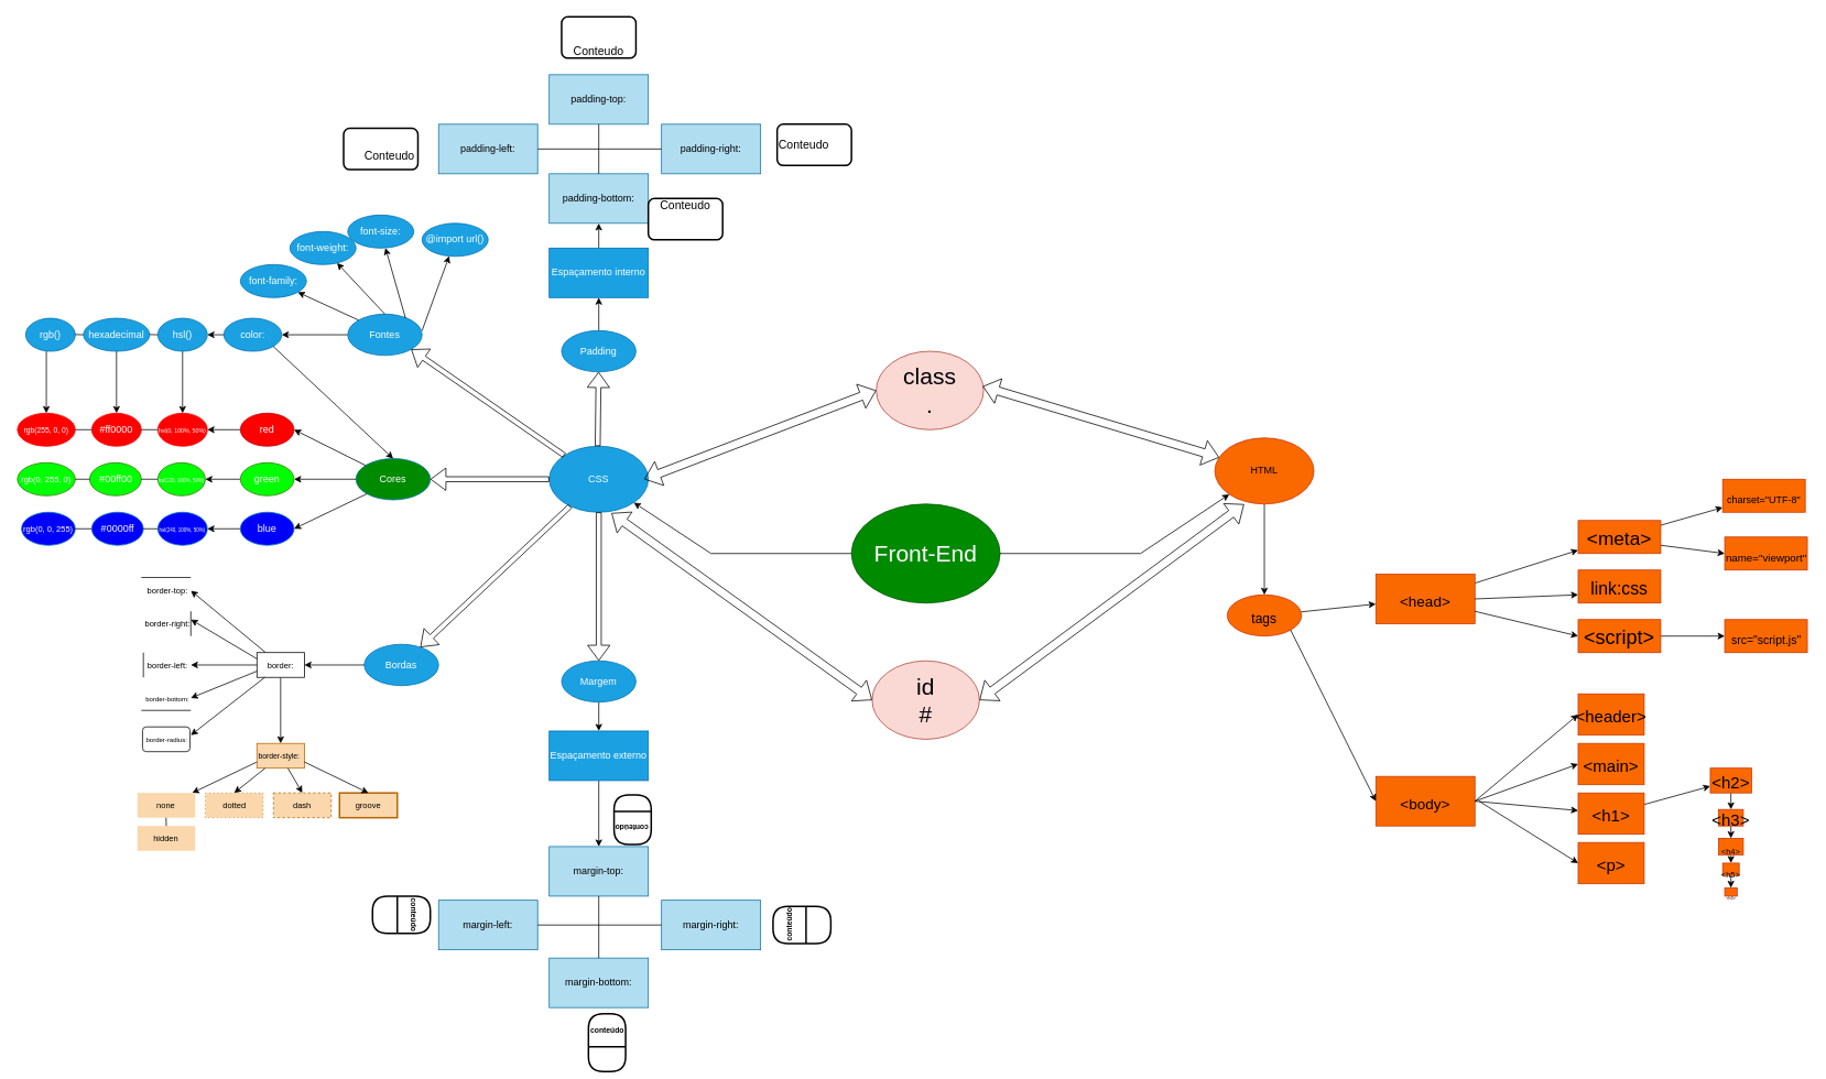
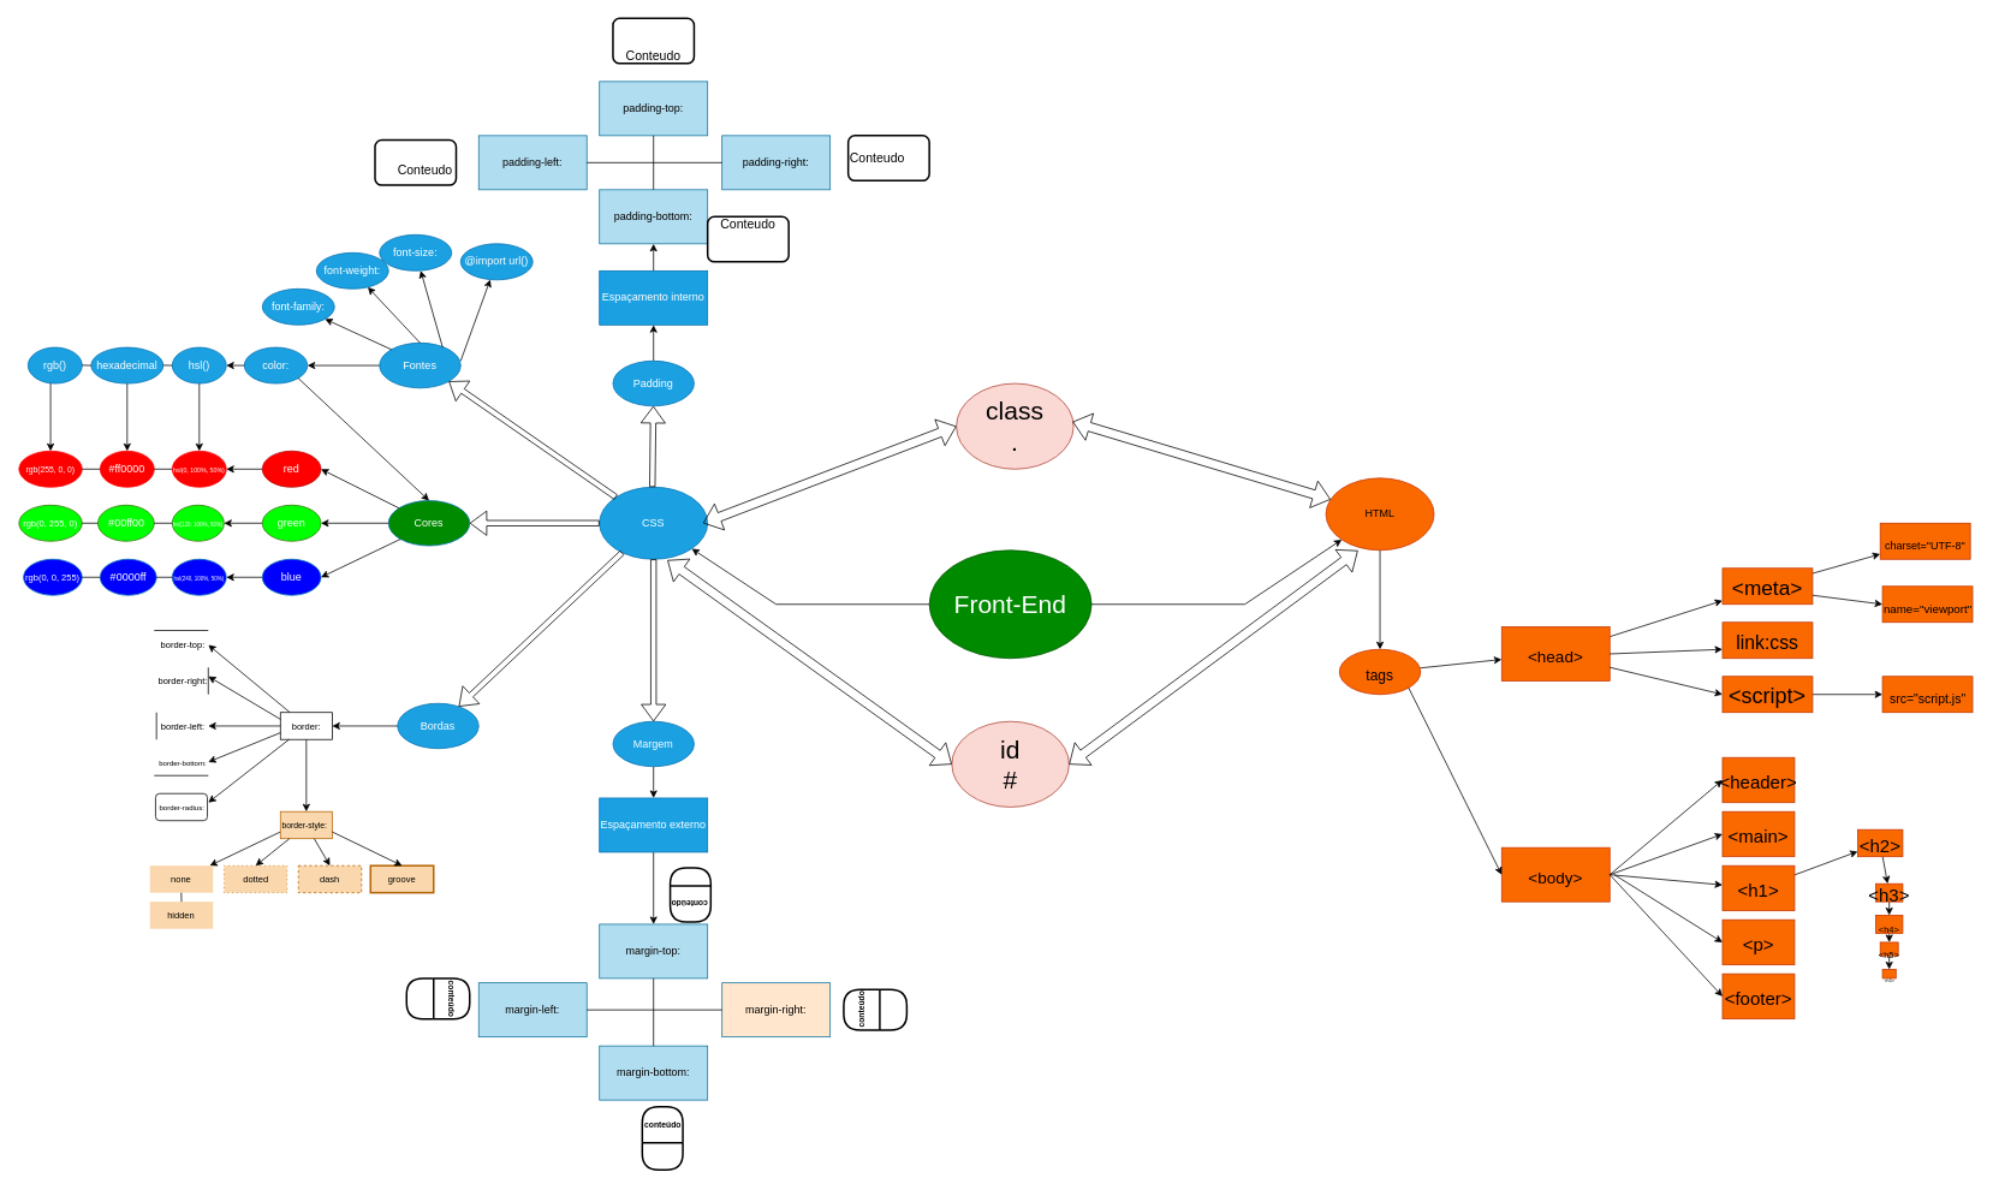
- <mxCell id="137" value="&lt;font style=&quot;font-size: 20px;&quot;&gt;&amp;lt;h2&amp;gt;&lt;/font&gt;" style="whiteSpace=wrap;html=1;fontSize=28;fillColor=#fa6800;strokeColor=#C73500;fontColor=#000000;" vertex="1" parent="1"><mxGeometry x="2070" y="930" width="50" height="30" as="geometry" /></mxCell>
+ <mxCell id="137" value="&lt;font style=&quot;font-size: 20px;&quot;&gt;&amp;lt;h2&amp;gt;&lt;/font&gt;" style="whiteSpace=wrap;html=1;fontSize=28;fillColor=#fa6800;strokeColor=#C73500;fontColor=#000000;" vertex="1" parent="1"><mxGeometry x="2060" y="920" width="50" height="30" as="geometry" /></mxCell>
+ <mxCell id="149" value="" style="endArrow=classic;html=1;rounded=0;fontSize=5;exitX=1;exitY=0.5;exitDx=0;exitDy=0;entryX=0;entryY=0.5;entryDx=0;entryDy=0;" edge="1" parent="1" source="122" target="128"><mxGeometry width="50" height="50" relative="1" as="geometry"><mxPoint x="1815" y="1000" as="sourcePoint" /><mxPoint x="1940" y="955" as="targetPoint" /></mxGeometry></mxCell>
+ <mxCell id="128" value="&lt;font style=&quot;font-size: 20px;&quot;&gt;&amp;lt;footer&amp;gt;&lt;/font&gt;" style="whiteSpace=wrap;html=1;fontSize=28;fillColor=#fa6800;strokeColor=#C73500;fontColor=#000000;" vertex="1" parent="1"><mxGeometry x="1910" y="1080" width="80" height="50" as="geometry" /></mxCell>
- <mxCell id="103" value="margin-right:" style="whiteSpace=wrap;html=1;fillColor=#b1ddf0;strokeColor=#10739e;" vertex="1" parent="1"><mxGeometry x="800" y="1090" width="120" height="60" as="geometry" /></mxCell>
+ <mxCell id="103" value="margin-right:" style="whiteSpace=wrap;html=1;fillColor=#ffe6cc;strokeColor=#10739e;" vertex="1" parent="1"><mxGeometry x="800" y="1090" width="120" height="60" as="geometry" /></mxCell>
